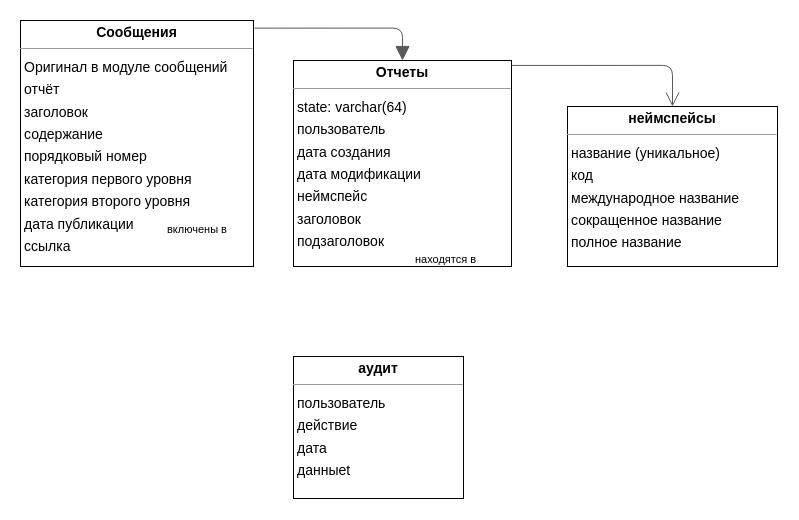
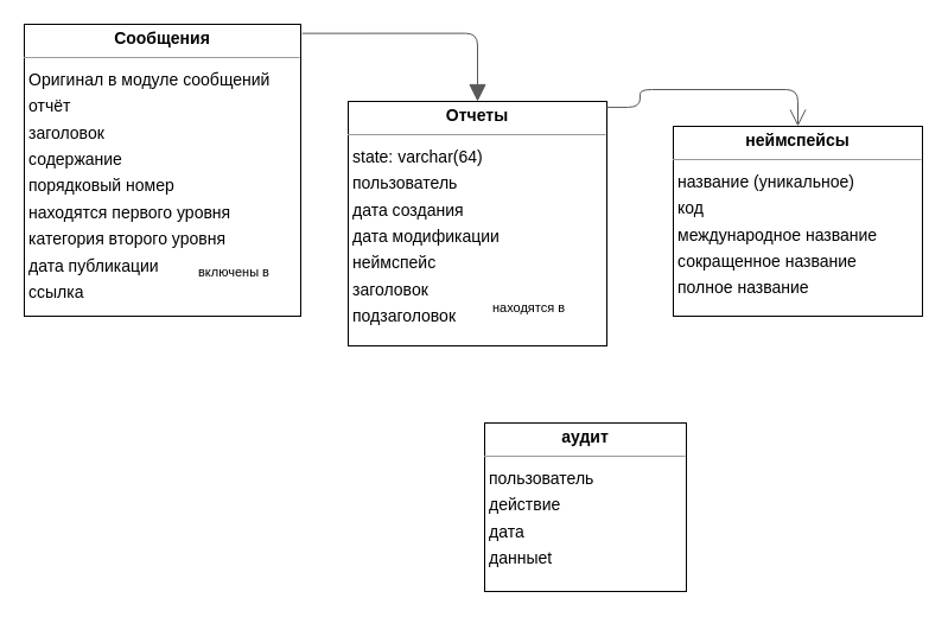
- <mxCell id="2" value="&lt;p style=&quot;margin:0px;margin-top:4px;text-align:center;&quot;&gt;&lt;b&gt;Сообщения&lt;/b&gt;&lt;/p&gt;&lt;hr size=&quot;1&quot;&gt;&lt;p style=&quot;margin:0 0 0 4px;line-height:1.6;&quot;&gt; Оригинал в модуле сообщений&lt;br&gt; отчёт&lt;br&gt; заголовок&lt;br&gt; содержание&lt;br&gt; порядковый номер&lt;br&gt; категория первого уровня&lt;br&gt; категория второго уровня&lt;br&gt;дата публикации&lt;/p&gt;&lt;p style=&quot;margin:0 0 0 4px;line-height:1.6;&quot;&gt;ссылка&lt;/p&gt;" style="verticalAlign=top;align=left;overflow=fill;fontSize=14;fontFamily=Helvetica;html=1;rounded=0;shadow=0;comic=0;labelBackgroundColor=none;strokeWidth=1;" vertex="1" parent="1"><mxGeometry x="20" y="20" width="233" height="246" as="geometry" /></mxCell>
+ <mxCell id="2" value="&lt;p style=&quot;margin:0px;margin-top:4px;text-align:center;&quot;&gt;&lt;b&gt;Сообщения&lt;/b&gt;&lt;/p&gt;&lt;hr size=&quot;1&quot;&gt;&lt;p style=&quot;margin:0 0 0 4px;line-height:1.6;&quot;&gt; Оригинал в модуле сообщений&lt;br&gt; отчёт&lt;br&gt; заголовок&lt;br&gt; содержание&lt;br&gt; порядковый номер&lt;br&gt; находятся первого уровня&lt;br&gt; категория второго уровня&lt;br&gt;дата публикации&lt;/p&gt;&lt;p style=&quot;margin:0 0 0 4px;line-height:1.6;&quot;&gt;ссылка&lt;/p&gt;" style="verticalAlign=top;align=left;overflow=fill;fontSize=14;fontFamily=Helvetica;html=1;rounded=0;shadow=0;comic=0;labelBackgroundColor=none;strokeWidth=1;" vertex="1" parent="1"><mxGeometry x="20" y="20" width="233" height="246" as="geometry" /></mxCell>
- <mxCell id="3" value="&lt;p style=&quot;margin:0px;margin-top:4px;text-align:center;&quot;&gt;&lt;b&gt;Отчеты&lt;/b&gt;&lt;/p&gt;&lt;hr size=&quot;1&quot;&gt;&lt;p style=&quot;margin:0 0 0 4px;line-height:1.6;&quot;&gt; state: varchar(64)&lt;br&gt;пользователь&lt;/p&gt;&lt;p style=&quot;margin:0 0 0 4px;line-height:1.6;&quot;&gt;дата создания&lt;/p&gt;&lt;p style=&quot;margin:0 0 0 4px;line-height:1.6;&quot;&gt;дата модификации&lt;br&gt; неймспейс&lt;br&gt;заголовок&lt;/p&gt;&lt;p style=&quot;margin:0 0 0 4px;line-height:1.6;&quot;&gt;подзаголовок&lt;/p&gt;" style="verticalAlign=top;align=left;overflow=fill;fontSize=14;fontFamily=Helvetica;html=1;rounded=0;shadow=0;comic=0;labelBackgroundColor=none;strokeWidth=1;" vertex="1" parent="1"><mxGeometry x="293" y="60" width="218" height="206" as="geometry" /></mxCell>
+ <mxCell id="3" value="&lt;p style=&quot;margin:0px;margin-top:4px;text-align:center;&quot;&gt;&lt;b&gt;Отчеты&lt;/b&gt;&lt;/p&gt;&lt;hr size=&quot;1&quot;&gt;&lt;p style=&quot;margin:0 0 0 4px;line-height:1.6;&quot;&gt; state: varchar(64)&lt;br&gt;пользователь&lt;/p&gt;&lt;p style=&quot;margin:0 0 0 4px;line-height:1.6;&quot;&gt;дата создания&lt;/p&gt;&lt;p style=&quot;margin:0 0 0 4px;line-height:1.6;&quot;&gt;дата модификации&lt;br&gt; неймспейс&lt;br&gt;заголовок&lt;/p&gt;&lt;p style=&quot;margin:0 0 0 4px;line-height:1.6;&quot;&gt;подзаголовок&lt;/p&gt;" style="verticalAlign=top;align=left;overflow=fill;fontSize=14;fontFamily=Helvetica;html=1;rounded=0;shadow=0;comic=0;labelBackgroundColor=none;strokeWidth=1;" vertex="1" parent="1"><mxGeometry x="293" y="85" width="218" height="206" as="geometry" /></mxCell>
- <mxCell id="9" value="&lt;p style=&quot;margin:0px;margin-top:4px;text-align:center;&quot;&gt;&lt;b&gt;аудит&lt;/b&gt;&lt;/p&gt;&lt;hr size=&quot;1&quot;&gt;&lt;p style=&quot;margin:0 0 0 4px;line-height:1.6;&quot;&gt; пользователь&lt;/p&gt;&lt;p style=&quot;margin:0 0 0 4px;line-height:1.6;&quot;&gt;действие&lt;/p&gt;&lt;p style=&quot;margin:0 0 0 4px;line-height:1.6;&quot;&gt;дата&lt;/p&gt;&lt;p style=&quot;margin:0 0 0 4px;line-height:1.6;&quot;&gt;данныеt&lt;/p&gt;" style="verticalAlign=top;align=left;overflow=fill;fontSize=14;fontFamily=Helvetica;html=1;rounded=0;shadow=0;comic=0;labelBackgroundColor=none;strokeWidth=1;" vertex="1" parent="1"><mxGeometry x="293" y="356" width="170" height="142" as="geometry" /></mxCell>
+ <mxCell id="9" value="&lt;p style=&quot;margin:0px;margin-top:4px;text-align:center;&quot;&gt;&lt;b&gt;аудит&lt;/b&gt;&lt;/p&gt;&lt;hr size=&quot;1&quot;&gt;&lt;p style=&quot;margin:0 0 0 4px;line-height:1.6;&quot;&gt; пользователь&lt;/p&gt;&lt;p style=&quot;margin:0 0 0 4px;line-height:1.6;&quot;&gt;действие&lt;/p&gt;&lt;p style=&quot;margin:0 0 0 4px;line-height:1.6;&quot;&gt;дата&lt;/p&gt;&lt;p style=&quot;margin:0 0 0 4px;line-height:1.6;&quot;&gt;данныеt&lt;/p&gt;" style="verticalAlign=top;align=left;overflow=fill;fontSize=14;fontFamily=Helvetica;html=1;rounded=0;shadow=0;comic=0;labelBackgroundColor=none;strokeWidth=1;" vertex="1" parent="1"><mxGeometry x="408" y="356" width="170" height="142" as="geometry" /></mxCell>
